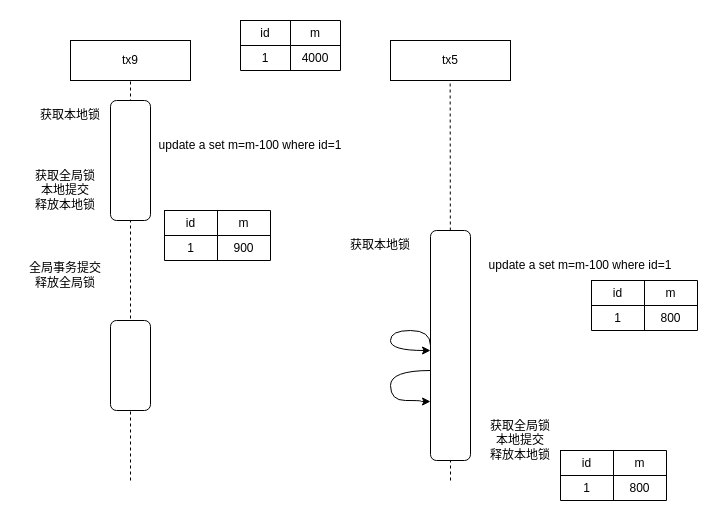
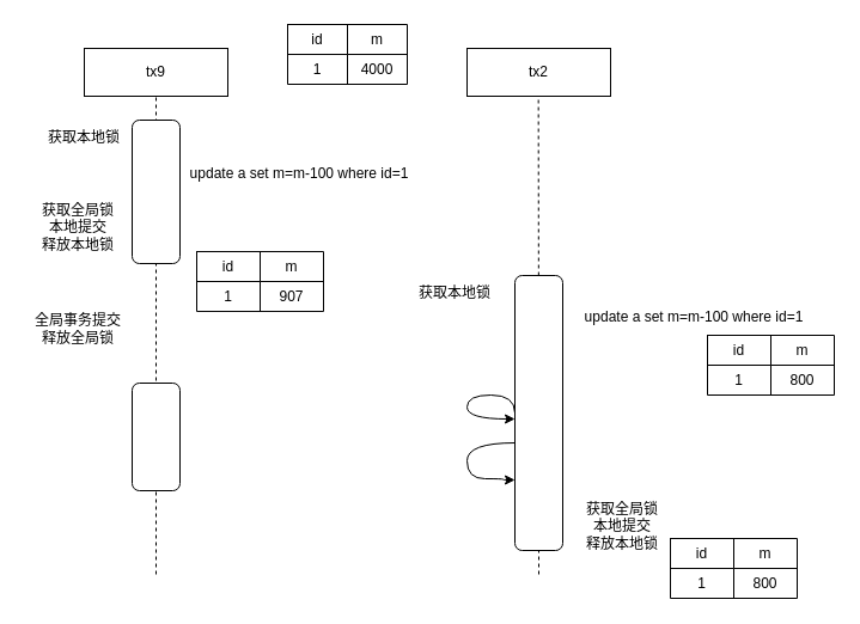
- <mxCell id="3" value="tx5" style="rounded=0;whiteSpace=wrap;html=1;" vertex="1" parent="1"><mxGeometry x="390" y="40" width="120" height="40" as="geometry" /></mxCell>
+ <mxCell id="3" value="tx2" style="rounded=0;whiteSpace=wrap;html=1;" vertex="1" parent="1"><mxGeometry x="390" y="40" width="120" height="40" as="geometry" /></mxCell>
- <mxCell id="27" value="900" style="shape=partialRectangle;html=1;whiteSpace=wrap;connectable=0;strokeColor=inherit;overflow=hidden;fillColor=none;top=0;left=0;bottom=0;right=0;pointerEvents=1;" vertex="1" parent="25"><mxGeometry x="53" width="53" height="25" as="geometry"><mxRectangle width="53" height="25" as="alternateBounds" /></mxGeometry></mxCell>
+ <mxCell id="27" value="907" style="shape=partialRectangle;html=1;whiteSpace=wrap;connectable=0;strokeColor=inherit;overflow=hidden;fillColor=none;top=0;left=0;bottom=0;right=0;pointerEvents=1;" vertex="1" parent="25"><mxGeometry x="53" width="53" height="25" as="geometry"><mxRectangle width="53" height="25" as="alternateBounds" /></mxGeometry></mxCell>
